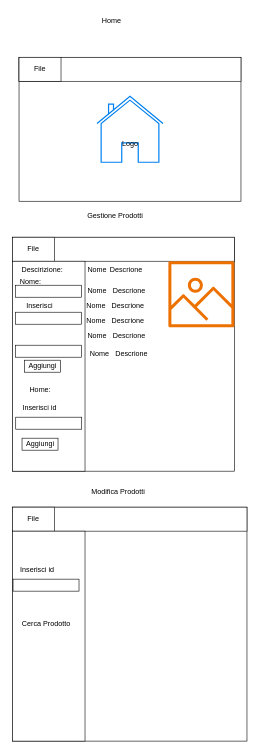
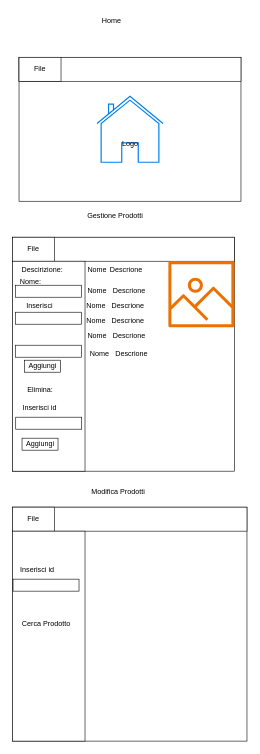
- <mxCell id="27" value="Home:" style="text;html=1;align=center;verticalAlign=middle;resizable=0;points=[];autosize=1;strokeColor=none;fillColor=none;" parent="1" vertex="1"><mxGeometry x="31" y="635" width="70" height="30" as="geometry" /></mxCell>
+ <mxCell id="27" value="Elimina:" style="text;html=1;align=center;verticalAlign=middle;resizable=0;points=[];autosize=1;strokeColor=none;fillColor=none;" parent="1" vertex="1"><mxGeometry x="31" y="635" width="70" height="30" as="geometry" /></mxCell>
